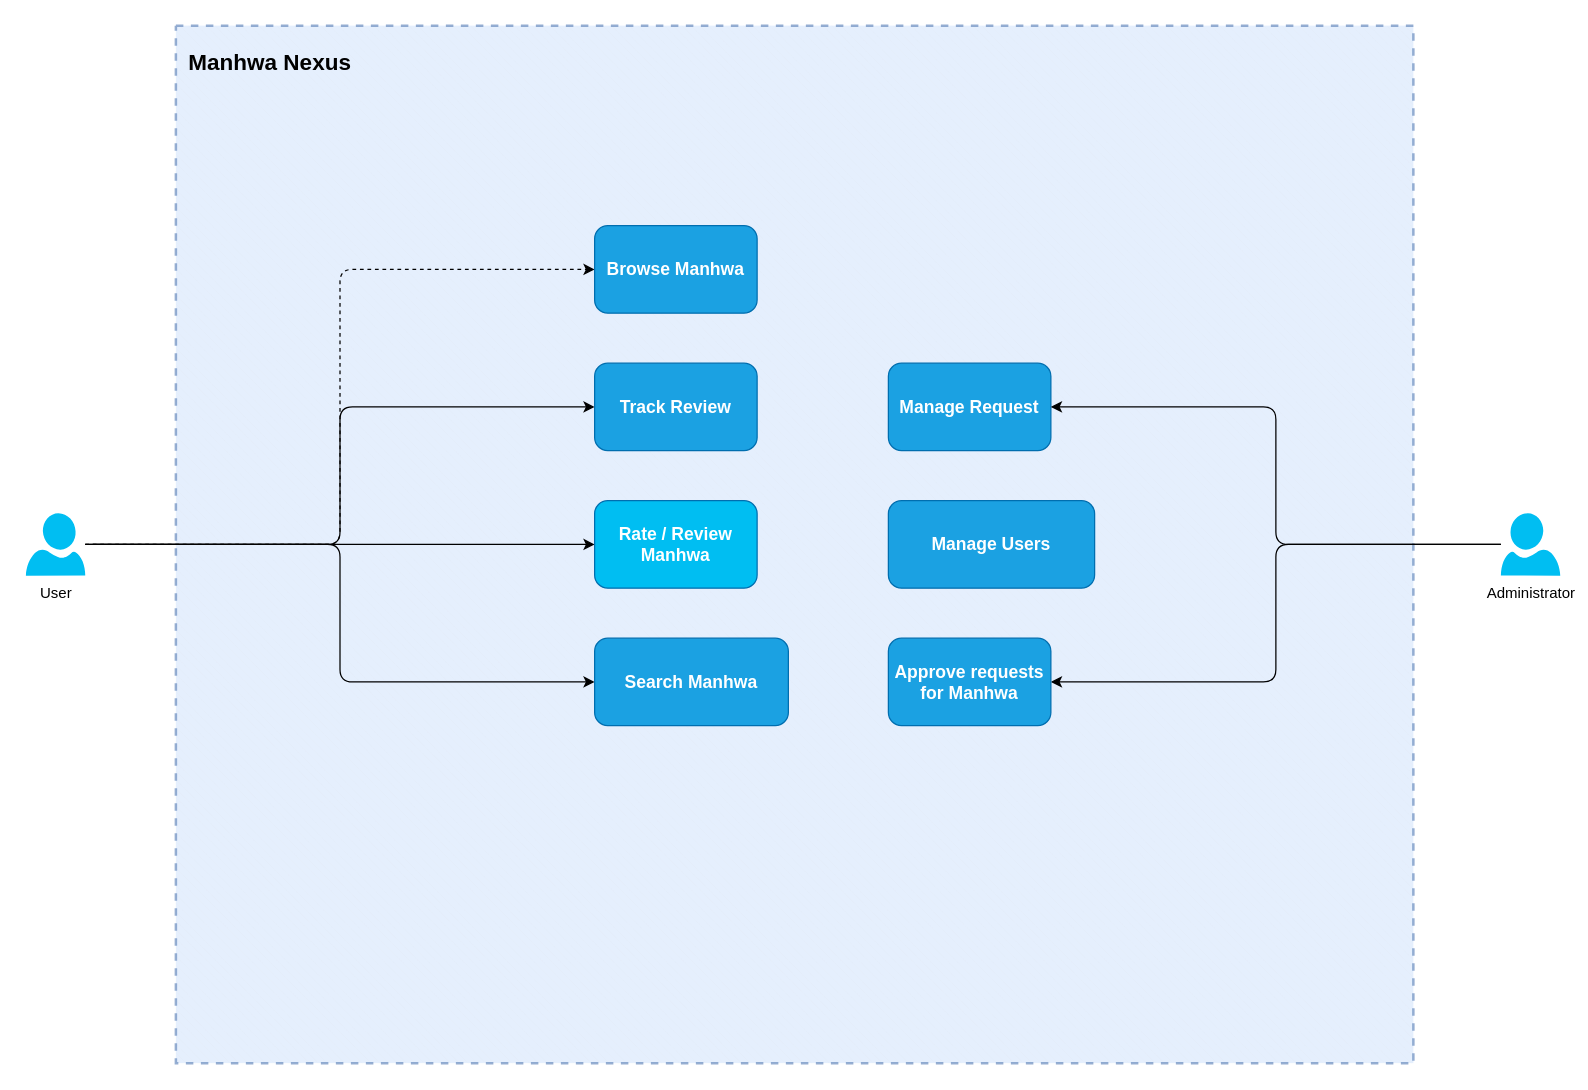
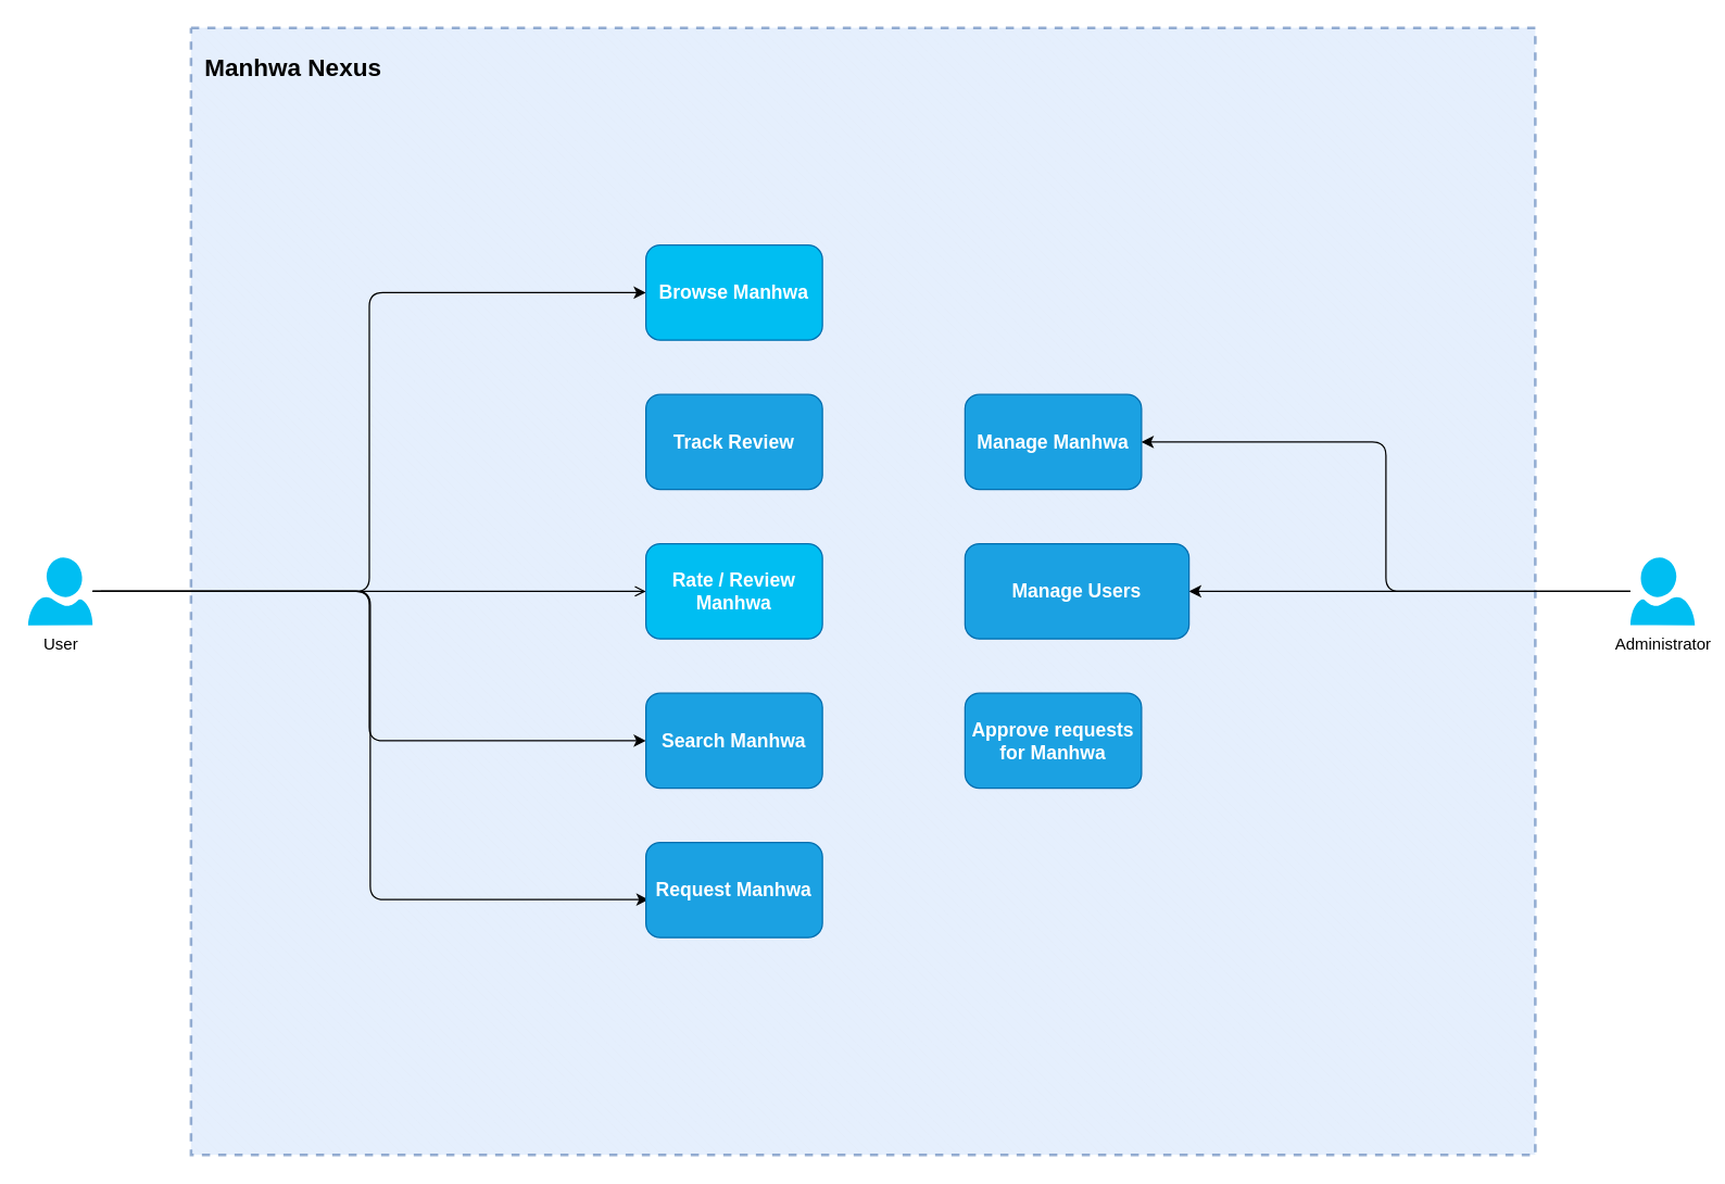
- <mxCell id="13" value="&lt;h3&gt;Browse Manhwa&lt;/h3&gt;" style="rounded=1;whiteSpace=wrap;html=1;strokeWidth=1;fillColor=#1ba1e2;fontColor=#ffffff;strokeColor=#006EAF;" vertex="1" parent="1"><mxGeometry x="475" y="180" width="130" height="70" as="geometry" /></mxCell>
+ <mxCell id="13" value="&lt;h3&gt;Browse Manhwa&lt;/h3&gt;" style="rounded=1;whiteSpace=wrap;html=1;strokeWidth=1;fillColor=#00bef2;fontColor=#ffffff;strokeColor=#006EAF;" vertex="1" parent="1"><mxGeometry x="475" y="180" width="130" height="70" as="geometry" /></mxCell>
- <mxCell id="3" style="edgeStyle=orthogonalEdgeStyle;rounded=1;orthogonalLoop=1;jettySize=auto;html=1;entryX=0;entryY=0.5;entryDx=0;entryDy=0;strokeWidth=1;targetPerimeterSpacing=0;sourcePerimeterSpacing=0;endSize=6;jumpSize=6;jumpStyle=none;dashed=1;" edge="1" parent="1" source="8" target="13"><mxGeometry relative="1" as="geometry" /></mxCell>
+ <mxCell id="3" style="edgeStyle=orthogonalEdgeStyle;rounded=1;orthogonalLoop=1;jettySize=auto;html=1;entryX=0;entryY=0.5;entryDx=0;entryDy=0;strokeWidth=1;targetPerimeterSpacing=0;sourcePerimeterSpacing=0;endSize=6;jumpSize=6;jumpStyle=none;" edge="1" parent="1" source="8" target="13"><mxGeometry relative="1" as="geometry" /></mxCell>
- <mxCell id="5" style="edgeStyle=orthogonalEdgeStyle;rounded=1;jumpStyle=none;jumpSize=6;orthogonalLoop=1;jettySize=auto;html=1;entryX=0;entryY=0.5;entryDx=0;entryDy=0;strokeWidth=1;endSize=6;sourcePerimeterSpacing=0;targetPerimeterSpacing=0;" edge="1" parent="1" source="8" target="10"><mxGeometry relative="1" as="geometry" /></mxCell>
- <mxCell id="14" value="&lt;h3&gt;Manage Request&lt;/h3&gt;" style="rounded=1;whiteSpace=wrap;html=1;strokeWidth=1;fillColor=#1ba1e2;fontColor=#ffffff;strokeColor=#006EAF;" vertex="1" parent="1"><mxGeometry x="710" y="290" width="130" height="70" as="geometry" /></mxCell>
+ <mxCell id="14" value="&lt;h3&gt;Manage Manhwa&lt;/h3&gt;" style="rounded=1;whiteSpace=wrap;html=1;strokeWidth=1;fillColor=#1ba1e2;fontColor=#ffffff;strokeColor=#006EAF;" vertex="1" parent="1"><mxGeometry x="710" y="290" width="130" height="70" as="geometry" /></mxCell>
- <mxCell id="6" style="edgeStyle=orthogonalEdgeStyle;rounded=1;jumpStyle=none;jumpSize=6;orthogonalLoop=1;jettySize=auto;html=1;strokeWidth=1;endSize=6;sourcePerimeterSpacing=0;targetPerimeterSpacing=0;" edge="1" parent="1" source="8" target="11"><mxGeometry relative="1" as="geometry" /></mxCell>
+ <mxCell id="6" style="edgeStyle=orthogonalEdgeStyle;rounded=1;jumpStyle=none;jumpSize=6;orthogonalLoop=1;jettySize=auto;html=1;strokeWidth=1;endSize=6;sourcePerimeterSpacing=0;targetPerimeterSpacing=0;endArrow=open;" edge="1" parent="1" source="8" target="11"><mxGeometry relative="1" as="geometry" /></mxCell>
+ <mxCell id="16" style="edgeStyle=orthogonalEdgeStyle;rounded=1;jumpStyle=none;jumpSize=6;orthogonalLoop=1;jettySize=auto;html=1;entryX=1;entryY=0.5;entryDx=0;entryDy=0;strokeWidth=1;endSize=6;sourcePerimeterSpacing=0;targetPerimeterSpacing=0;" edge="1" parent="1" source="18" target="19"><mxGeometry relative="1" as="geometry" /></mxCell>
- <mxCell id="17" style="edgeStyle=orthogonalEdgeStyle;rounded=1;jumpStyle=none;jumpSize=6;orthogonalLoop=1;jettySize=auto;html=1;entryX=1;entryY=0.5;entryDx=0;entryDy=0;strokeWidth=1;endSize=6;sourcePerimeterSpacing=0;targetPerimeterSpacing=0;" edge="1" parent="1" source="18" target="20"><mxGeometry relative="1" as="geometry" /></mxCell>
- <mxCell id="12" value="&lt;h3&gt;Search Manhwa&lt;/h3&gt;" style="rounded=1;whiteSpace=wrap;html=1;strokeWidth=1;fillColor=#1ba1e2;fontColor=#ffffff;strokeColor=#006EAF;" vertex="1" parent="1"><mxGeometry x="475" y="510" width="155" height="70" as="geometry" /></mxCell>
+ <mxCell id="12" value="&lt;h3&gt;Search Manhwa&lt;/h3&gt;" style="rounded=1;whiteSpace=wrap;html=1;strokeWidth=1;fillColor=#1ba1e2;fontColor=#ffffff;strokeColor=#006EAF;" vertex="1" parent="1"><mxGeometry x="475" y="510" width="130" height="70" as="geometry" /></mxCell>
+ <mxCell id="7" style="edgeStyle=elbowEdgeStyle;rounded=1;jumpStyle=none;jumpSize=6;orthogonalLoop=1;jettySize=auto;html=1;entryX=0.015;entryY=0.6;entryDx=0;entryDy=0;entryPerimeter=0;labelBackgroundColor=none;strokeWidth=1;endSize=6;sourcePerimeterSpacing=0;targetPerimeterSpacing=0;" edge="1" parent="1" source="8" target="21"><mxGeometry relative="1" as="geometry" /></mxCell>
+ <mxCell id="21" value="&lt;h3&gt;Request Manhwa&lt;/h3&gt;" style="rounded=1;whiteSpace=wrap;html=1;strokeWidth=1;fillColor=#1ba1e2;fontColor=#ffffff;strokeColor=#006EAF;" vertex="1" parent="1"><mxGeometry x="475" y="620" width="130" height="70" as="geometry" /></mxCell>
